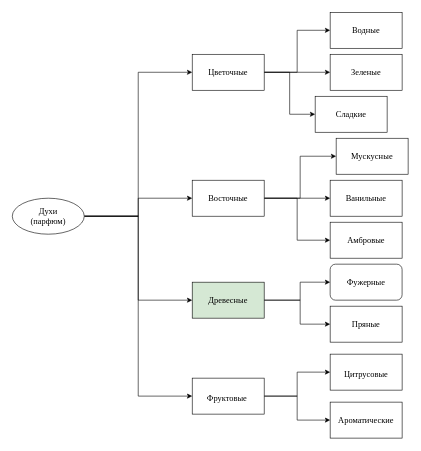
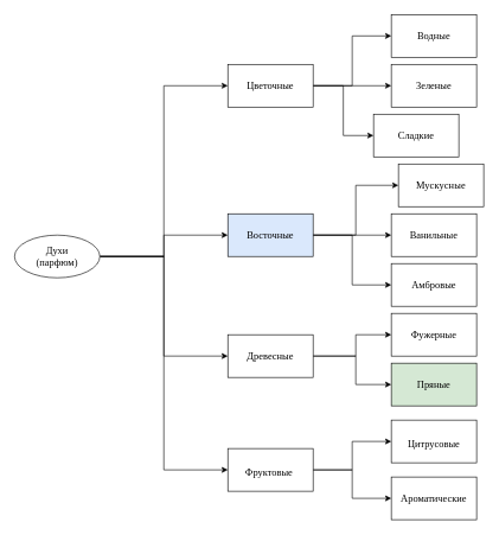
- <mxCell id="14" value="&lt;div style=&quot;font-size: 14px; line-height: 19px; white-space: pre;&quot;&gt;Восточные&lt;/div&gt;" style="rounded=0;whiteSpace=wrap;html=1;labelBackgroundColor=none;fontColor=default;fontSize=14;fontFamily=Times New Roman;labelBorderColor=none;" vertex="1" parent="1"><mxGeometry x="320" y="300" width="120" height="60" as="geometry" /></mxCell>
+ <mxCell id="14" value="&lt;div style=&quot;font-size: 14px; line-height: 19px; white-space: pre;&quot;&gt;Восточные&lt;/div&gt;" style="rounded=0;whiteSpace=wrap;html=1;labelBackgroundColor=none;fontColor=default;fontSize=14;fontFamily=Times New Roman;labelBorderColor=none;fillColor=#dae8fc;" vertex="1" parent="1"><mxGeometry x="320" y="300" width="120" height="60" as="geometry" /></mxCell>
- <mxCell id="23" value="&lt;div style=&quot;font-size: 14px; line-height: 19px; white-space: pre;&quot;&gt;Фужерные&lt;/div&gt;" style="whiteSpace=wrap;html=1;labelBackgroundColor=none;labelBorderColor=none;fontSize=14;fontFamily=Times New Roman;fontColor=default;rounded=1;" vertex="1" parent="1"><mxGeometry x="550" y="440" width="120" height="60" as="geometry" /></mxCell>
+ <mxCell id="23" value="&lt;div style=&quot;font-size: 14px; line-height: 19px; white-space: pre;&quot;&gt;Фужерные&lt;/div&gt;" style="rounded=0;whiteSpace=wrap;html=1;labelBackgroundColor=none;labelBorderColor=none;fontSize=14;fontFamily=Times New Roman;fontColor=default;" vertex="1" parent="1"><mxGeometry x="550" y="440" width="120" height="60" as="geometry" /></mxCell>
- <mxCell id="17" value="&lt;div style=&quot;font-size: 14px; line-height: 19px; white-space: pre;&quot;&gt;Древесные&lt;/div&gt;" style="rounded=0;whiteSpace=wrap;html=1;labelBackgroundColor=none;fontColor=default;fontSize=14;fontFamily=Times New Roman;labelBorderColor=none;fillColor=#d5e8d4;" vertex="1" parent="1"><mxGeometry x="320" y="470" width="120" height="60" as="geometry" /></mxCell>
+ <mxCell id="17" value="&lt;div style=&quot;font-size: 14px; line-height: 19px; white-space: pre;&quot;&gt;Древесные&lt;/div&gt;" style="rounded=0;whiteSpace=wrap;html=1;labelBackgroundColor=none;fontColor=default;fontSize=14;fontFamily=Times New Roman;labelBorderColor=none;" vertex="1" parent="1"><mxGeometry x="320" y="470" width="120" height="60" as="geometry" /></mxCell>
- <mxCell id="24" value="&lt;div style=&quot;font-size: 14px; line-height: 19px; white-space: pre;&quot;&gt;Пряные&lt;/div&gt;" style="rounded=0;whiteSpace=wrap;html=1;labelBackgroundColor=none;labelBorderColor=none;fontSize=14;fontFamily=Times New Roman;fontColor=default;" vertex="1" parent="1"><mxGeometry x="550" y="510" width="120" height="60" as="geometry" /></mxCell>
+ <mxCell id="24" value="&lt;div style=&quot;font-size: 14px; line-height: 19px; white-space: pre;&quot;&gt;Пряные&lt;/div&gt;" style="rounded=0;whiteSpace=wrap;html=1;labelBackgroundColor=none;labelBorderColor=none;fontSize=14;fontFamily=Times New Roman;fontColor=default;fillColor=#d5e8d4;" vertex="1" parent="1"><mxGeometry x="550" y="510" width="120" height="60" as="geometry" /></mxCell>
